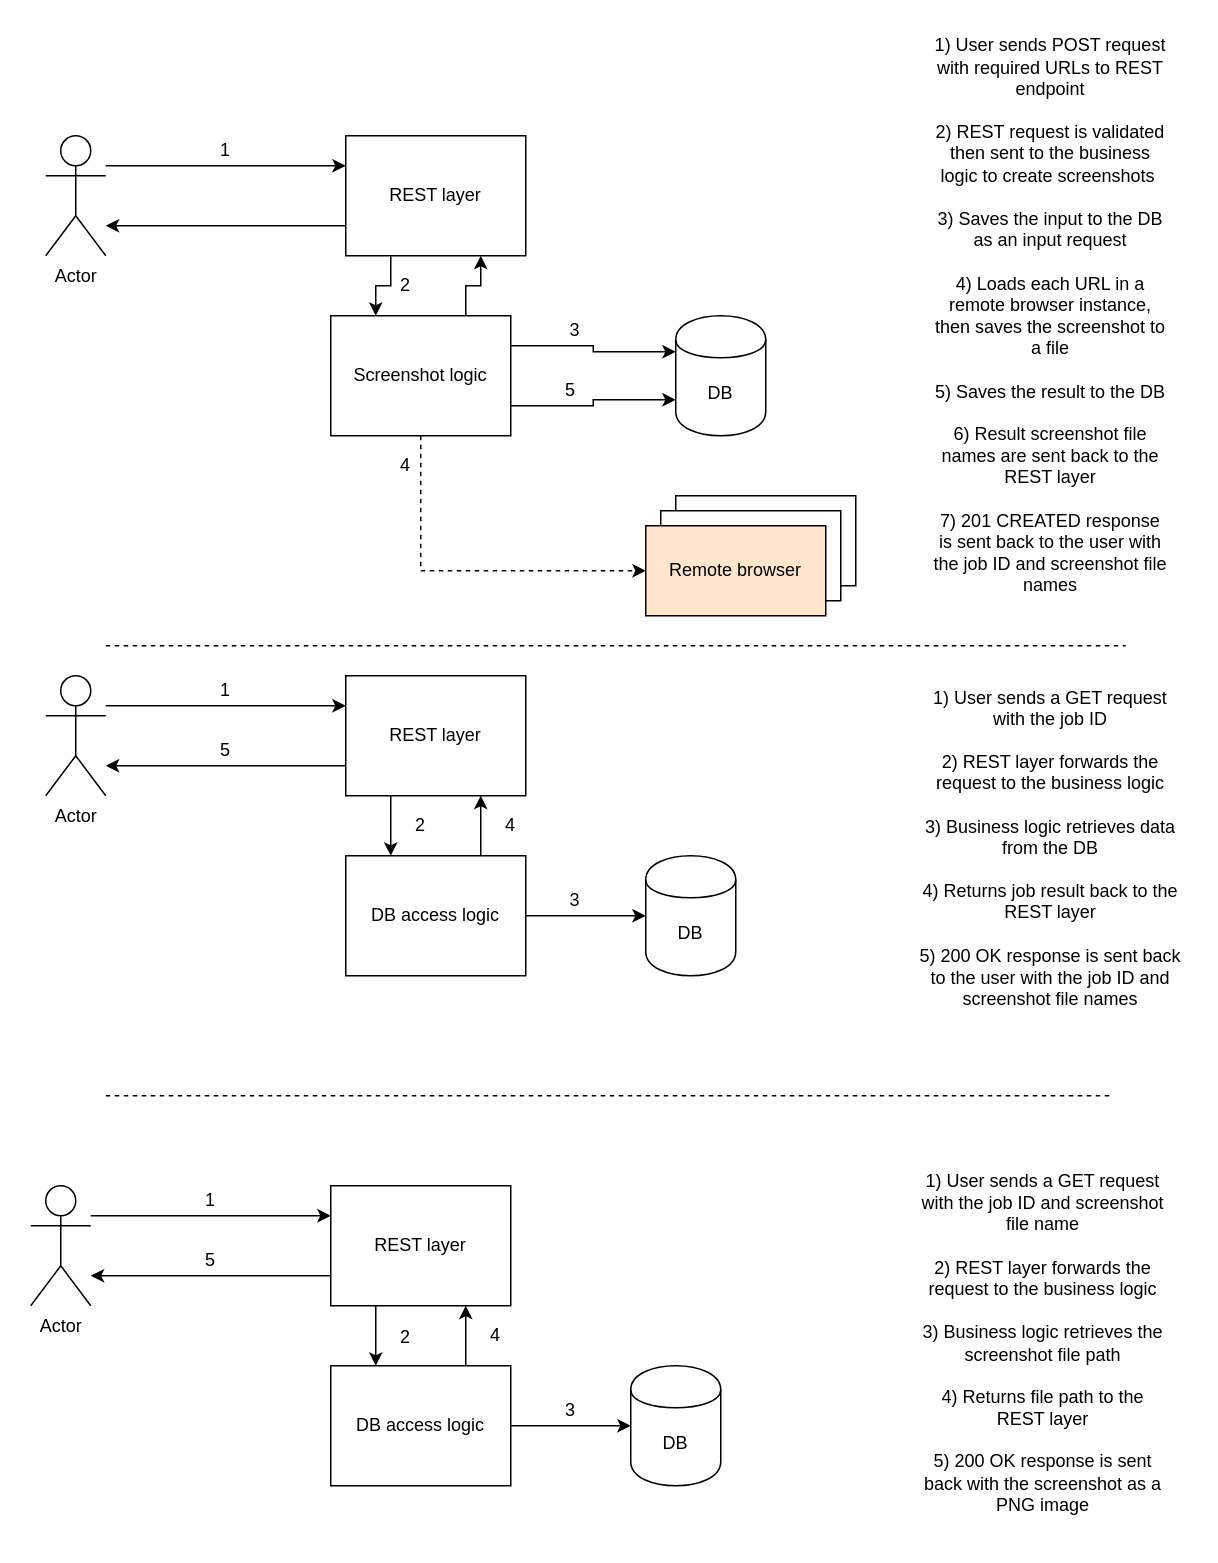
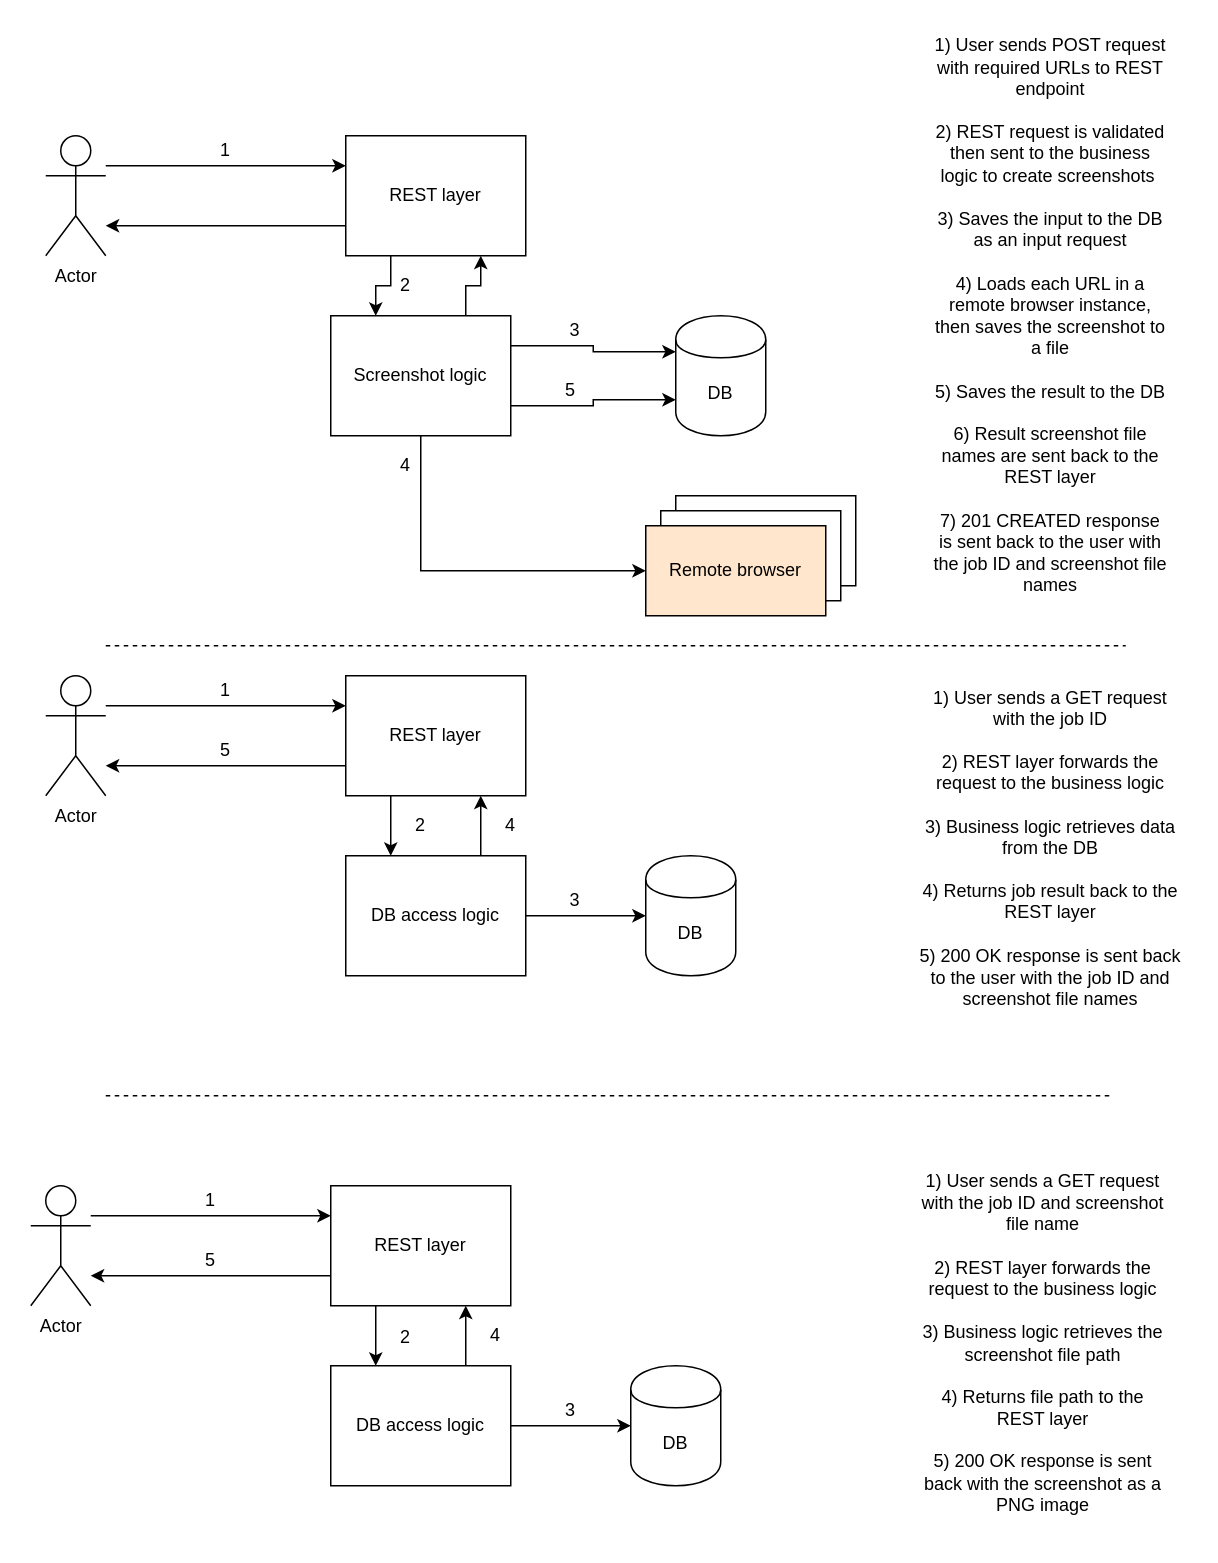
- <mxCell id="8" style="edgeStyle=orthogonalEdgeStyle;rounded=0;orthogonalLoop=1;jettySize=auto;html=1;exitX=0.5;exitY=1;exitDx=0;exitDy=0;entryX=0;entryY=0.5;entryDx=0;entryDy=0;dashed=1;" edge="1" parent="1" source="12" target="15"><mxGeometry relative="1" as="geometry" /></mxCell>
+ <mxCell id="8" style="edgeStyle=orthogonalEdgeStyle;rounded=0;orthogonalLoop=1;jettySize=auto;html=1;exitX=0.5;exitY=1;exitDx=0;exitDy=0;entryX=0;entryY=0.5;entryDx=0;entryDy=0;" edge="1" parent="1" source="12" target="15"><mxGeometry relative="1" as="geometry" /></mxCell>
